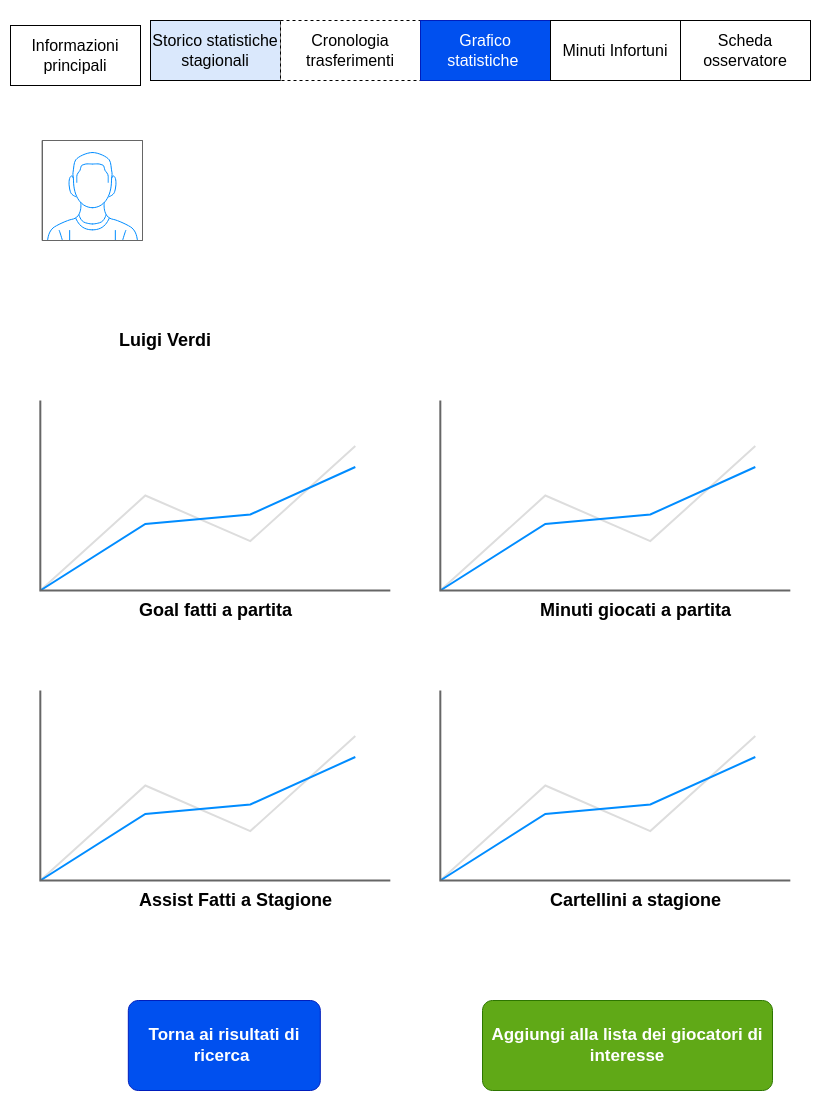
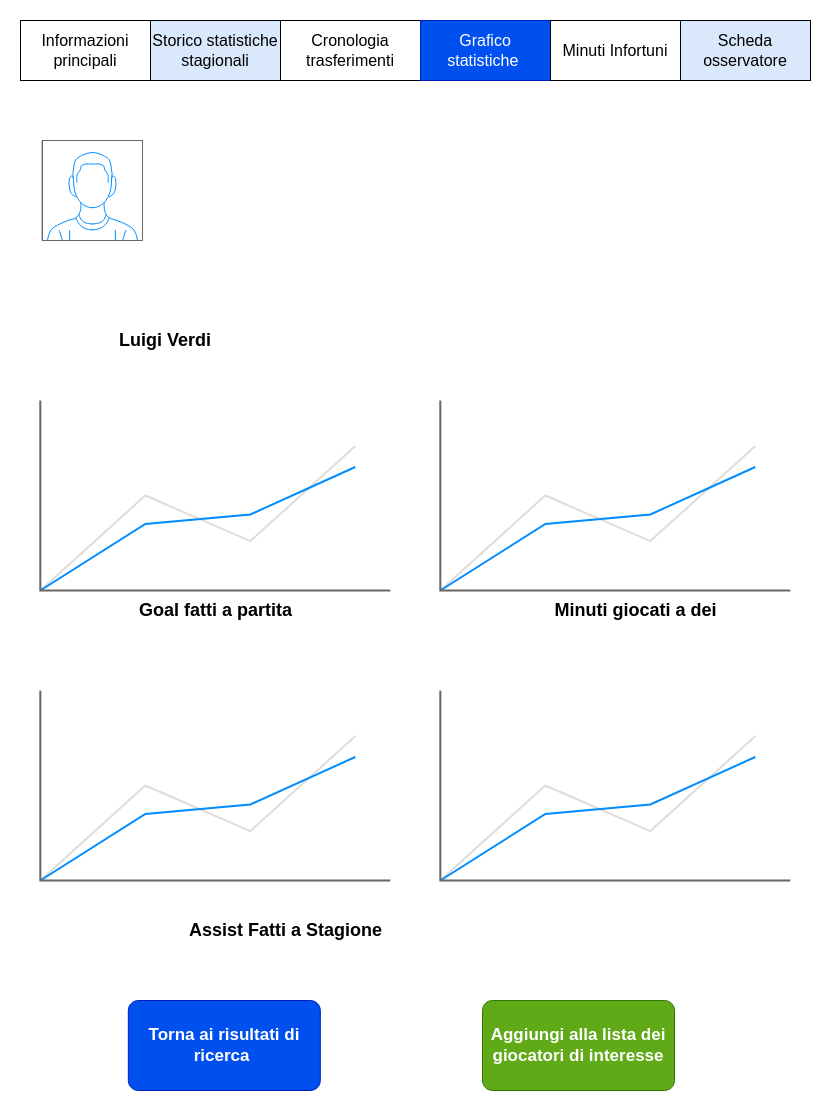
- <mxCell id="6" value="&lt;font size=&quot;3&quot;&gt;Cronologia trasferimenti&lt;/font&gt;" style="rounded=0;whiteSpace=wrap;html=1;align=center;dashed=1;" parent="1" vertex="1"><mxGeometry x="280" y="20" width="140" height="60" as="geometry" /></mxCell>
+ <mxCell id="6" value="&lt;font size=&quot;3&quot;&gt;Cronologia trasferimenti&lt;/font&gt;" style="rounded=0;whiteSpace=wrap;html=1;align=center;" parent="1" vertex="1"><mxGeometry x="280" y="20" width="140" height="60" as="geometry" /></mxCell>
- <mxCell id="10" value="&lt;font size=&quot;3&quot;&gt;Scheda osservatore&lt;/font&gt;" style="rounded=0;whiteSpace=wrap;html=1;" parent="1" vertex="1"><mxGeometry x="680" y="20" width="130" height="60" as="geometry" /></mxCell>
+ <mxCell id="10" value="&lt;font size=&quot;3&quot;&gt;Scheda osservatore&lt;/font&gt;" style="rounded=0;whiteSpace=wrap;html=1;fillColor=#dae8fc;" parent="1" vertex="1"><mxGeometry x="680" y="20" width="130" height="60" as="geometry" /></mxCell>
- <mxCell id="4" value="&lt;font size=&quot;3&quot;&gt;Informazioni principali&lt;/font&gt;" style="rounded=0;whiteSpace=wrap;html=1;align=center;" parent="1" vertex="1"><mxGeometry x="10" y="25" width="130" height="60" as="geometry" /></mxCell>
+ <mxCell id="4" value="&lt;font size=&quot;3&quot;&gt;Informazioni principali&lt;/font&gt;" style="rounded=0;whiteSpace=wrap;html=1;align=center;" parent="1" vertex="1"><mxGeometry x="20" y="20" width="130" height="60" as="geometry" /></mxCell>
- <mxCell id="14" value="&lt;font style=&quot;font-size: 18px&quot;&gt;&lt;b&gt;Minuti giocati a partita&lt;/b&gt;&lt;/font&gt;" style="text;html=1;align=center;verticalAlign=middle;resizable=0;points=[];autosize=1;" parent="1" vertex="1"><mxGeometry x="529.82" y="600" width="210" height="20" as="geometry" /></mxCell>
+ <mxCell id="14" value="&lt;font style=&quot;font-size: 18px&quot;&gt;&lt;b&gt;Minuti giocati a dei&lt;/b&gt;&lt;/font&gt;" style="text;html=1;align=center;verticalAlign=middle;resizable=0;points=[];autosize=1;" parent="1" vertex="1"><mxGeometry x="529.82" y="600" width="210" height="20" as="geometry" /></mxCell>
- <mxCell id="16" value="&lt;span style=&quot;font-size: 18px&quot;&gt;&lt;b&gt;Assist Fatti a Stagione&lt;/b&gt;&lt;/span&gt;" style="text;html=1;align=center;verticalAlign=middle;resizable=0;points=[];autosize=1;" parent="1" vertex="1"><mxGeometry x="129.82" y="890" width="210" height="20" as="geometry" /></mxCell>
+ <mxCell id="16" value="&lt;span style=&quot;font-size: 18px&quot;&gt;&lt;b&gt;Assist Fatti a Stagione&lt;/b&gt;&lt;/span&gt;" style="text;html=1;align=center;verticalAlign=middle;resizable=0;points=[];autosize=1;" parent="1" vertex="1"><mxGeometry x="179.82" y="920" width="210" height="20" as="geometry" /></mxCell>
- <mxCell id="18" value="&lt;font style=&quot;font-size: 18px&quot;&gt;&lt;b&gt;Cartellini a stagione&lt;/b&gt;&lt;/font&gt;" style="text;html=1;align=center;verticalAlign=middle;resizable=0;points=[];autosize=1;" parent="1" vertex="1"><mxGeometry x="539.82" y="890" width="190" height="20" as="geometry" /></mxCell>
- <mxCell id="8" value="Aggiungi alla lista dei giocatori di interesse" style="strokeWidth=1;shadow=0;dashed=0;align=center;html=1;shape=mxgraph.mockup.buttons.button;strokeColor=#2D7600;mainText=;buttonStyle=round;fontSize=17;fontStyle=1;fillColor=#60a917;whiteSpace=wrap;fontColor=#ffffff;" parent="1" vertex="1"><mxGeometry x="482" y="1000" width="290" height="90" as="geometry" /></mxCell>
+ <mxCell id="8" value="Aggiungi alla lista dei giocatori di interesse" style="strokeWidth=1;shadow=0;dashed=0;align=center;html=1;shape=mxgraph.mockup.buttons.button;strokeColor=#2D7600;mainText=;buttonStyle=round;fontSize=17;fontStyle=1;fillColor=#60a917;whiteSpace=wrap;fontColor=#ffffff;" parent="1" vertex="1"><mxGeometry x="482" y="1000" width="192" height="90" as="geometry" /></mxCell>
